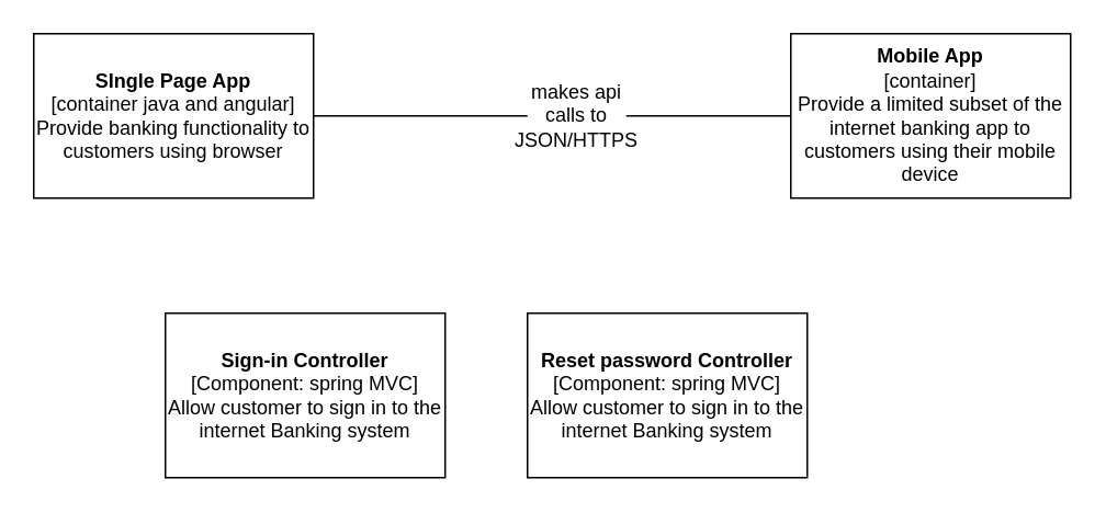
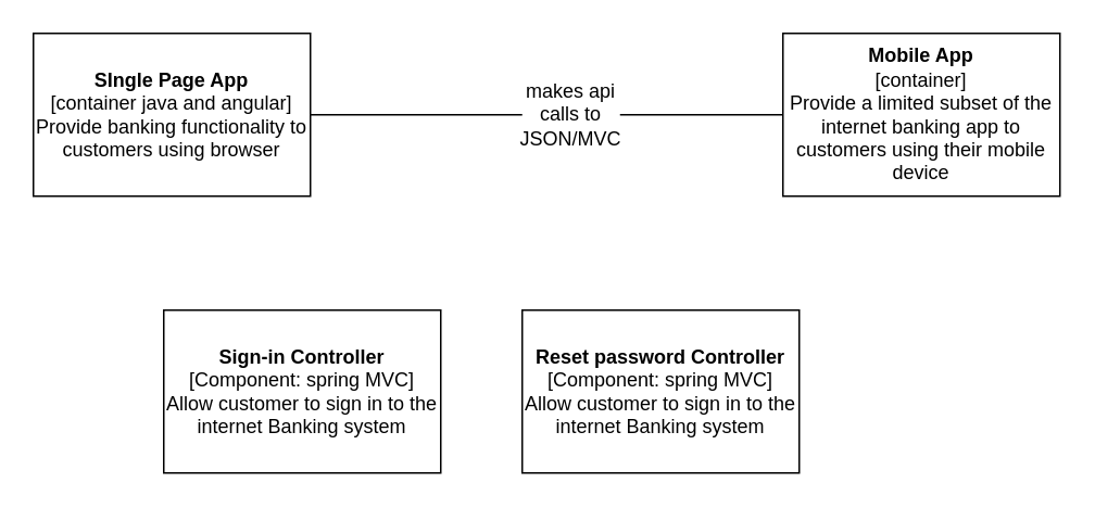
- <mxCell id="5" value="makes api calls to JSON/HTTPS" style="text;html=1;strokeColor=none;fillColor=none;align=center;verticalAlign=middle;whiteSpace=wrap;rounded=0;" vertex="1" parent="1"><mxGeometry x="320" y="55" width="60" height="30" as="geometry" /></mxCell>
+ <mxCell id="5" value="makes api calls to JSON/MVC" style="text;html=1;strokeColor=none;fillColor=none;align=center;verticalAlign=middle;whiteSpace=wrap;rounded=0;" vertex="1" parent="1"><mxGeometry x="320" y="55" width="60" height="30" as="geometry" /></mxCell>
